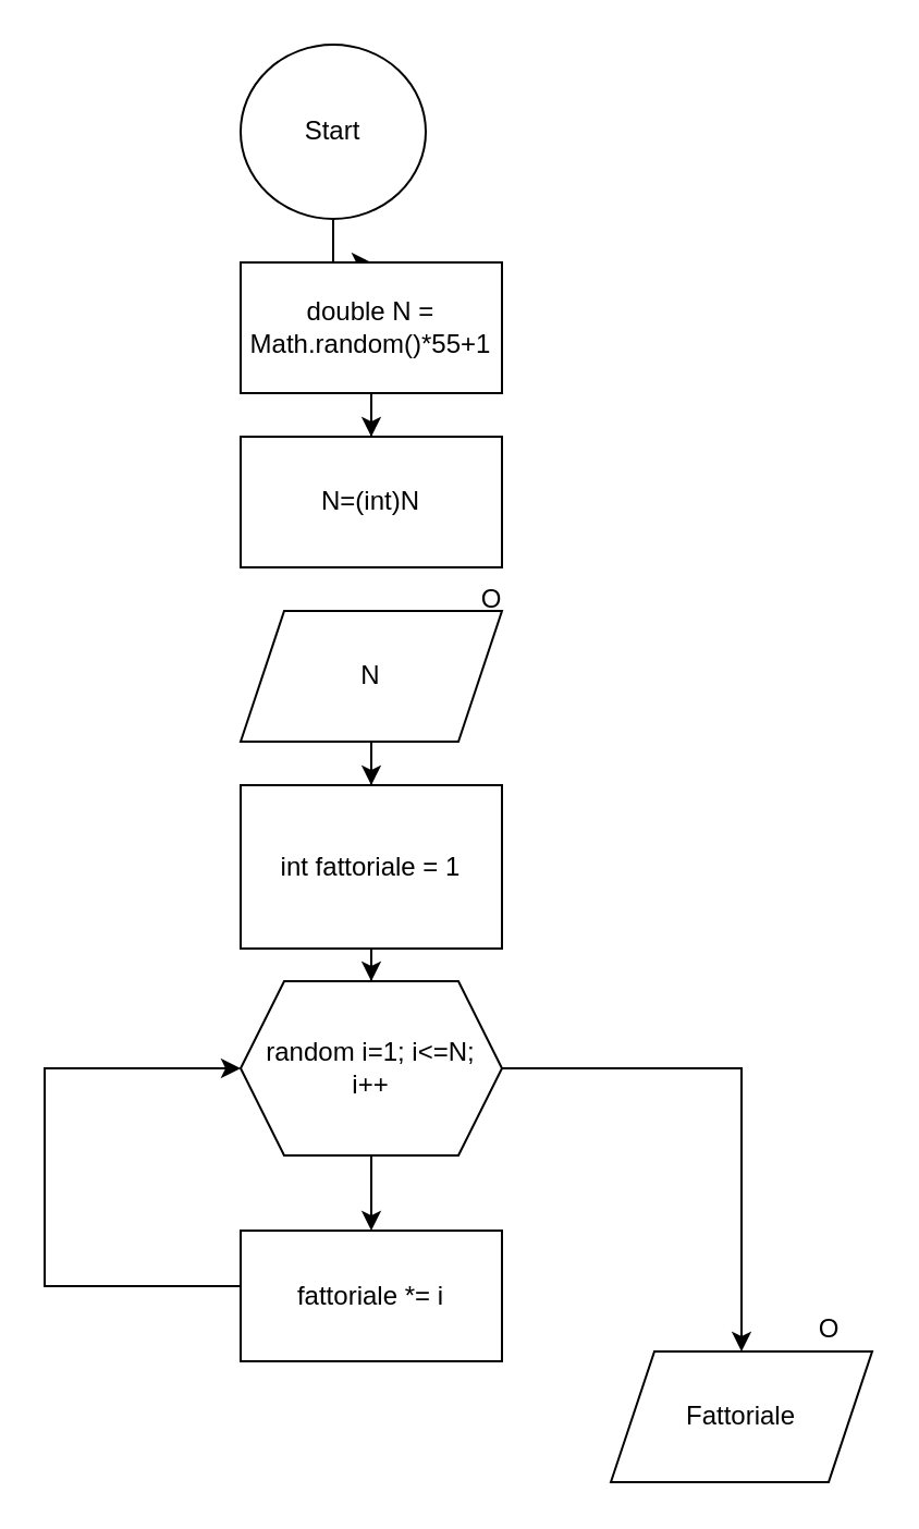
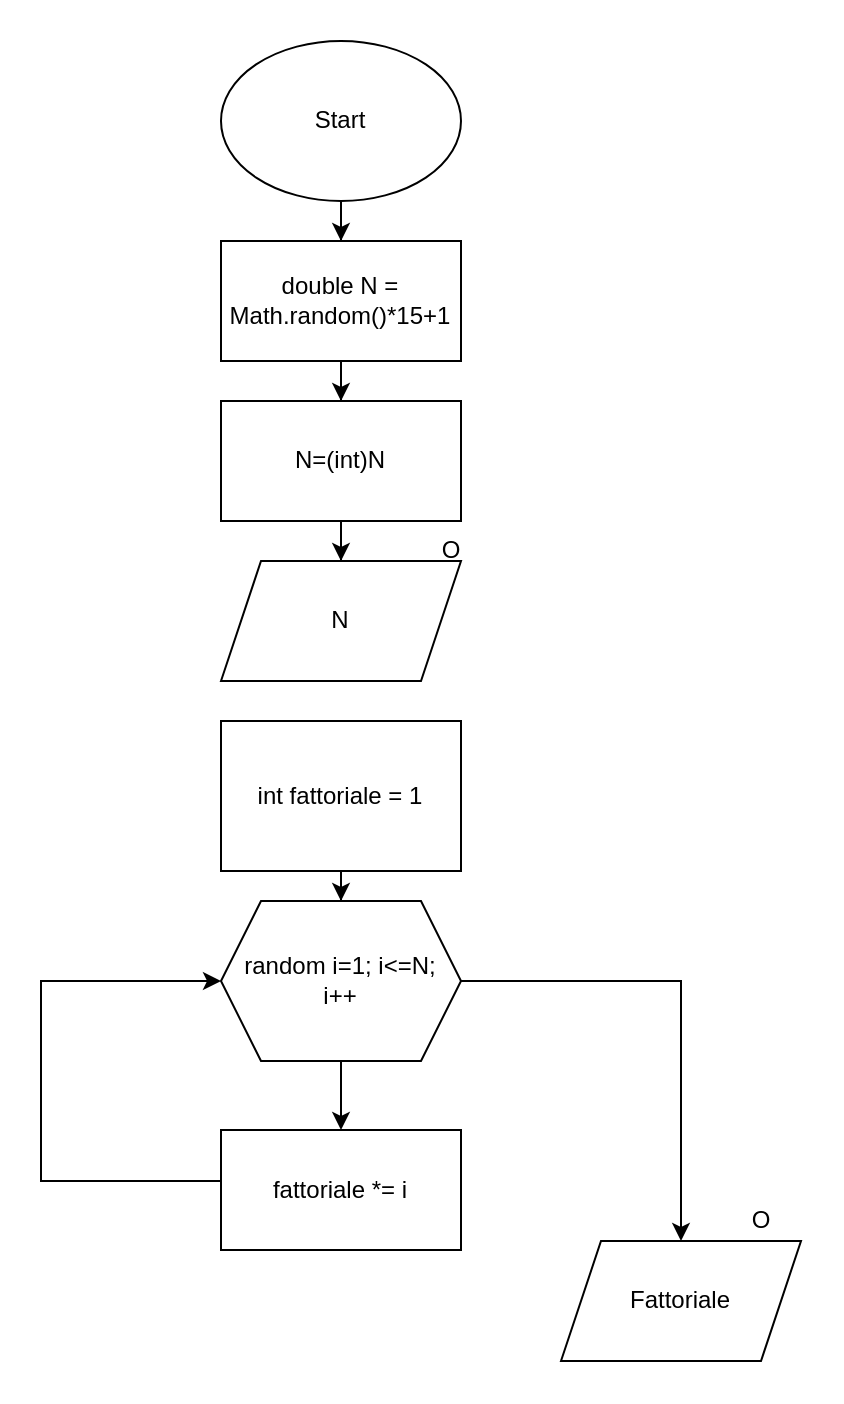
- <mxCell id="3" value="Start" style="ellipse;whiteSpace=wrap;html=1;" vertex="1" parent="1"><mxGeometry x="110" y="20" width="85" height="80" as="geometry" /></mxCell>
+ <mxCell id="3" value="Start" style="ellipse;whiteSpace=wrap;html=1;" vertex="1" parent="1"><mxGeometry x="110" y="20" width="120" height="80" as="geometry" /></mxCell>
- <mxCell id="15" value="&lt;div&gt;double N = &lt;br&gt;&lt;/div&gt;&lt;div&gt;Math.random()*55+1&lt;br&gt;&lt;/div&gt;" style="rounded=0;whiteSpace=wrap;html=1;" vertex="1" parent="1"><mxGeometry x="110" y="120" width="120" height="60" as="geometry" /></mxCell>
+ <mxCell id="15" value="&lt;div&gt;double N = &lt;br&gt;&lt;/div&gt;&lt;div&gt;Math.random()*15+1&lt;br&gt;&lt;/div&gt;" style="rounded=0;whiteSpace=wrap;html=1;" vertex="1" parent="1"><mxGeometry x="110" y="120" width="120" height="60" as="geometry" /></mxCell>
+ <mxCell id="16" value="" style="edgeStyle=orthogonalEdgeStyle;rounded=0;orthogonalLoop=1;jettySize=auto;html=1;" edge="1" parent="1" source="6" target="17"><mxGeometry relative="1" as="geometry"><mxPoint x="170" y="260" as="sourcePoint" /><mxPoint x="170" y="370" as="targetPoint" /></mxGeometry></mxCell>
- <mxCell id="5" value="" style="edgeStyle=orthogonalEdgeStyle;rounded=0;orthogonalLoop=1;jettySize=auto;html=1;" edge="1" parent="1" source="17" target="8"><mxGeometry relative="1" as="geometry" /></mxCell>
